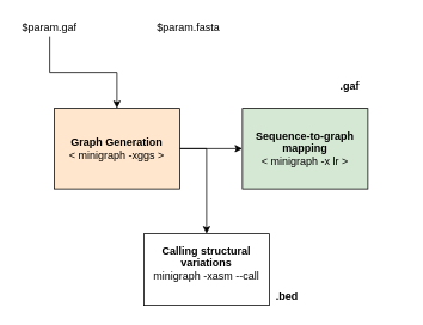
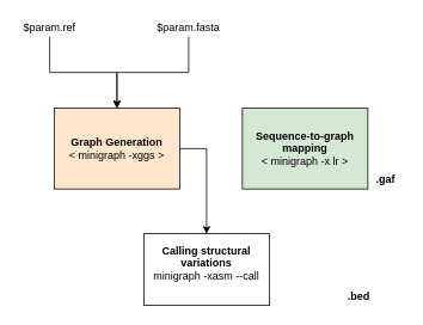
- <mxCell id="8" value="$param.gaf" style="text;html=1;strokeColor=none;fillColor=none;align=center;verticalAlign=middle;whiteSpace=wrap;rounded=0;" vertex="1" parent="1"><mxGeometry x="20" y="20" width="70" height="20" as="geometry" /></mxCell>
+ <mxCell id="8" value="$param.ref" style="text;html=1;strokeColor=none;fillColor=none;align=center;verticalAlign=middle;whiteSpace=wrap;rounded=0;" vertex="1" parent="1"><mxGeometry x="20" y="20" width="70" height="20" as="geometry" /></mxCell>
+ <mxCell id="9" style="edgeStyle=orthogonalEdgeStyle;rounded=0;orthogonalLoop=1;jettySize=auto;html=1;exitX=0.5;exitY=1;exitDx=0;exitDy=0;" edge="1" parent="1" source="10" target="4"><mxGeometry relative="1" as="geometry" /></mxCell>
- <mxCell id="11" value="&lt;b&gt;.gaf&lt;/b&gt;" style="text;html=1;strokeColor=none;fillColor=none;align=center;verticalAlign=middle;whiteSpace=wrap;rounded=0;" vertex="1" parent="1"><mxGeometry x="370" y="85" width="40" height="20" as="geometry" /></mxCell>
+ <mxCell id="11" value="&lt;b&gt;.gaf&lt;/b&gt;" style="text;html=1;strokeColor=none;fillColor=none;align=center;verticalAlign=middle;whiteSpace=wrap;rounded=0;" vertex="1" parent="1"><mxGeometry x="410" y="190" width="40" height="20" as="geometry" /></mxCell>
- <mxCell id="2" style="edgeStyle=orthogonalEdgeStyle;rounded=0;orthogonalLoop=1;jettySize=auto;html=1;exitX=1;exitY=0.5;exitDx=0;exitDy=0;entryX=0;entryY=0.5;entryDx=0;entryDy=0;" edge="1" parent="1" source="4" target="5"><mxGeometry relative="1" as="geometry" /></mxCell>
- <mxCell id="12" value="&lt;b&gt;.bed&lt;/b&gt;" style="text;html=1;strokeColor=none;fillColor=none;align=center;verticalAlign=middle;whiteSpace=wrap;rounded=0;" vertex="1" parent="1"><mxGeometry x="300" y="320" width="40" height="20" as="geometry" /></mxCell>
+ <mxCell id="12" value="&lt;b&gt;.bed&lt;/b&gt;" style="text;html=1;strokeColor=none;fillColor=none;align=center;verticalAlign=middle;whiteSpace=wrap;rounded=0;" vertex="1" parent="1"><mxGeometry x="380" y="320" width="40" height="20" as="geometry" /></mxCell>
